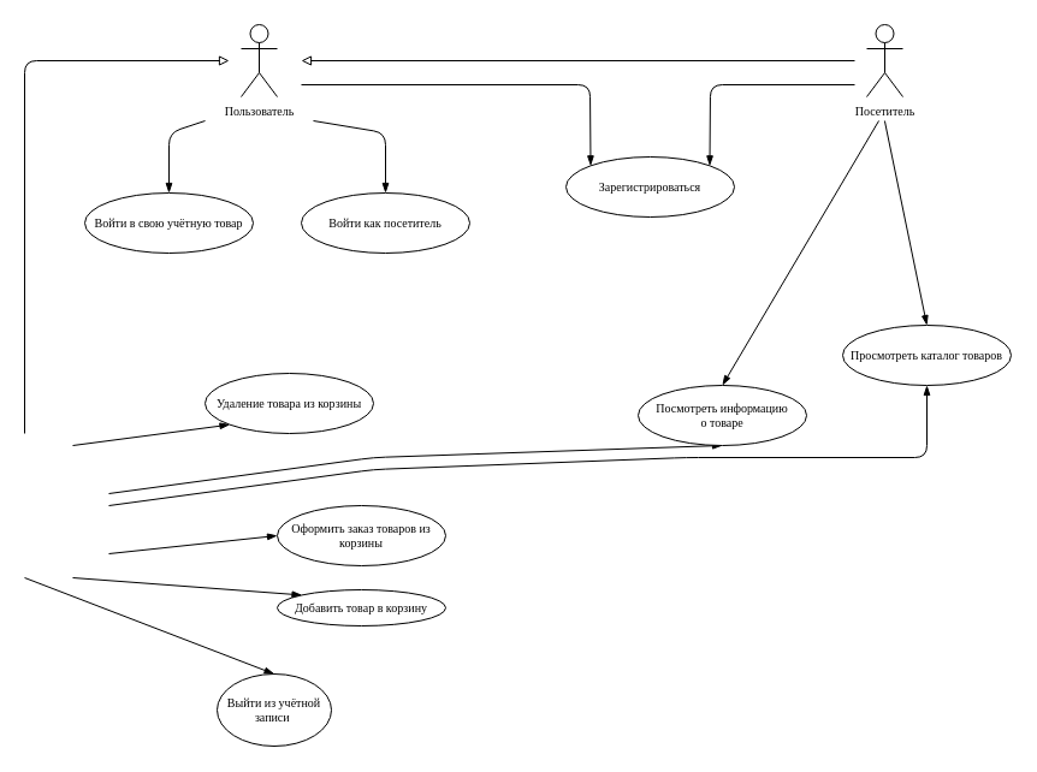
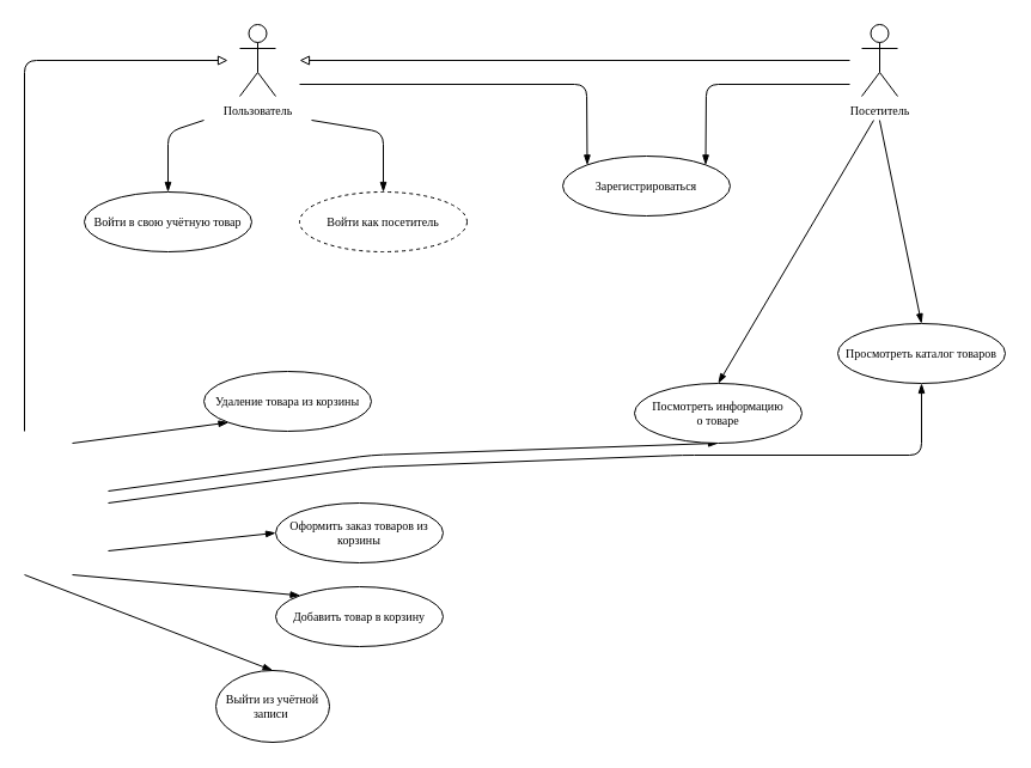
- <mxCell id="9" value="Войти как посетитель" style="ellipse;whiteSpace=wrap;html=1;fontFamily=JetBrains Mono;fontSize=10;" parent="1" vertex="1"><mxGeometry x="250" y="160" width="140" height="50" as="geometry" /></mxCell>
+ <mxCell id="9" value="Войти как посетитель" style="ellipse;whiteSpace=wrap;html=1;fontFamily=JetBrains Mono;fontSize=10;dashed=1;" parent="1" vertex="1"><mxGeometry x="250" y="160" width="140" height="50" as="geometry" /></mxCell>
- <mxCell id="19" value="Добавить товар в корзину" style="ellipse;whiteSpace=wrap;html=1;fontFamily=JetBrains Mono;fontSize=10;" parent="1" vertex="1"><mxGeometry x="230" y="490" width="140" height="30" as="geometry" /></mxCell>
+ <mxCell id="19" value="Добавить товар в корзину" style="ellipse;whiteSpace=wrap;html=1;fontFamily=JetBrains Mono;fontSize=10;" parent="1" vertex="1"><mxGeometry x="230" y="490" width="140" height="50" as="geometry" /></mxCell>
